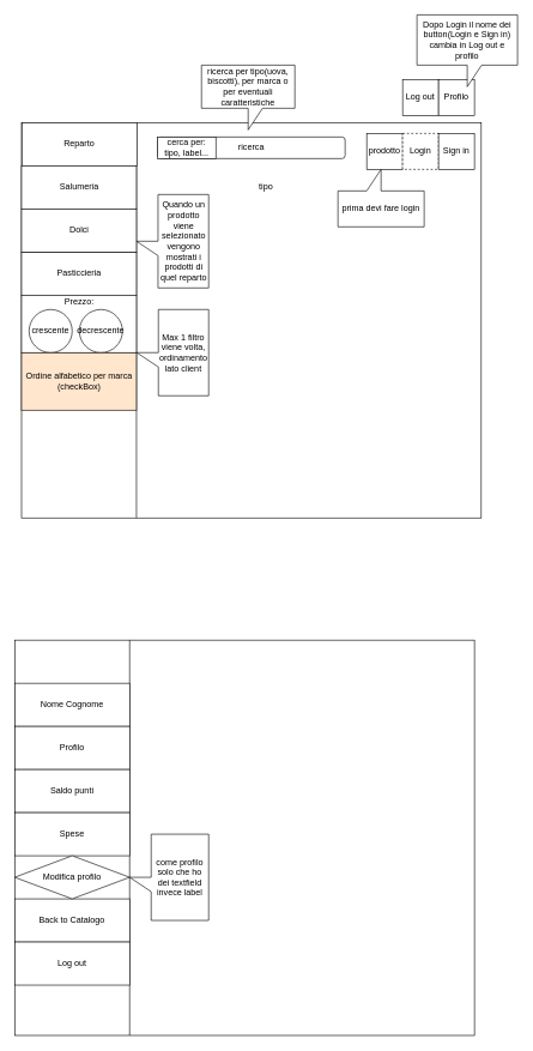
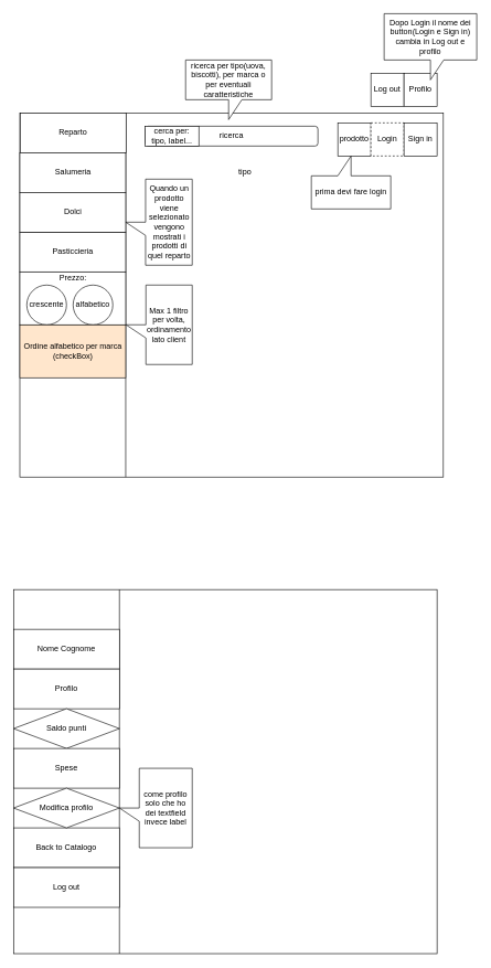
- <mxCell id="18" value="decrescente" style="ellipse;whiteSpace=wrap;html=1;aspect=fixed;" vertex="1" parent="1"><mxGeometry x="110" y="430" width="60" height="60" as="geometry" /></mxCell>
+ <mxCell id="18" value="alfabetico" style="ellipse;whiteSpace=wrap;html=1;aspect=fixed;" vertex="1" parent="1"><mxGeometry x="110" y="430" width="60" height="60" as="geometry" /></mxCell>
- <mxCell id="21" value="Max 1 filtro viene volta, ordinamento lato client" style="shape=callout;whiteSpace=wrap;html=1;perimeter=calloutPerimeter;direction=south;" vertex="1" parent="1"><mxGeometry x="190" y="430" width="100" height="120" as="geometry" /></mxCell>
+ <mxCell id="21" value="Max 1 filtro per volta, ordinamento lato client" style="shape=callout;whiteSpace=wrap;html=1;perimeter=calloutPerimeter;direction=south;" vertex="1" parent="1"><mxGeometry x="190" y="430" width="100" height="120" as="geometry" /></mxCell>
- <mxCell id="31" value="Saldo punti" style="rounded=0;whiteSpace=wrap;html=1;" vertex="1" parent="1"><mxGeometry x="20" y="1070" width="160" height="60" as="geometry" /></mxCell>
+ <mxCell id="31" value="Saldo punti" style="rhombus;whiteSpace=wrap;html=1;" vertex="1" parent="1"><mxGeometry x="20" y="1070" width="160" height="60" as="geometry" /></mxCell>
